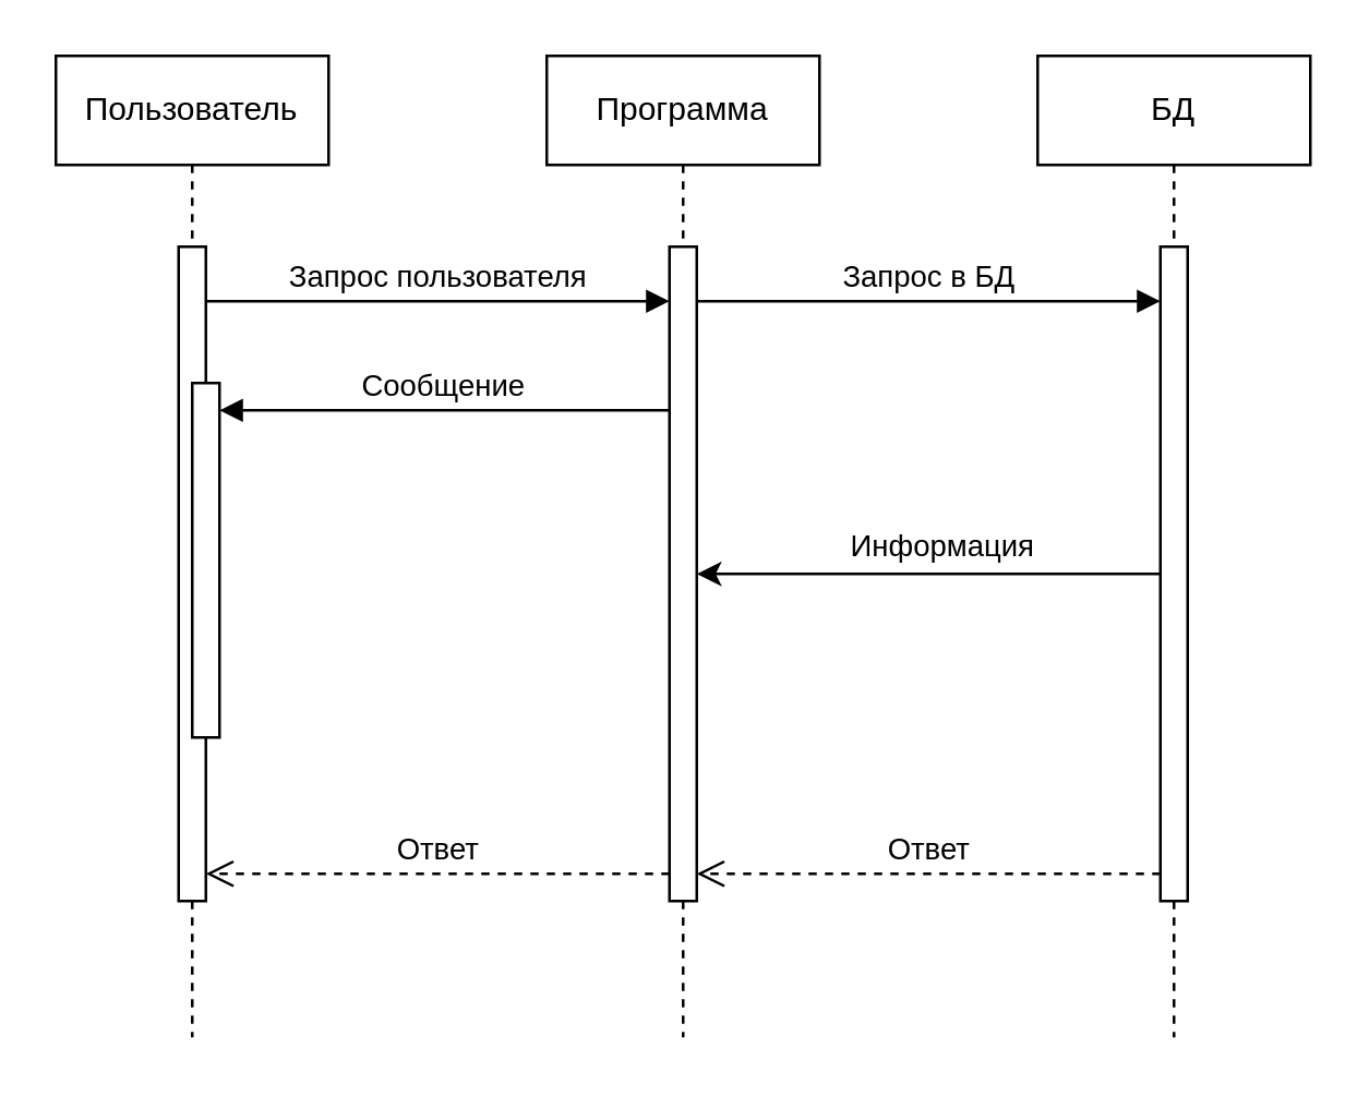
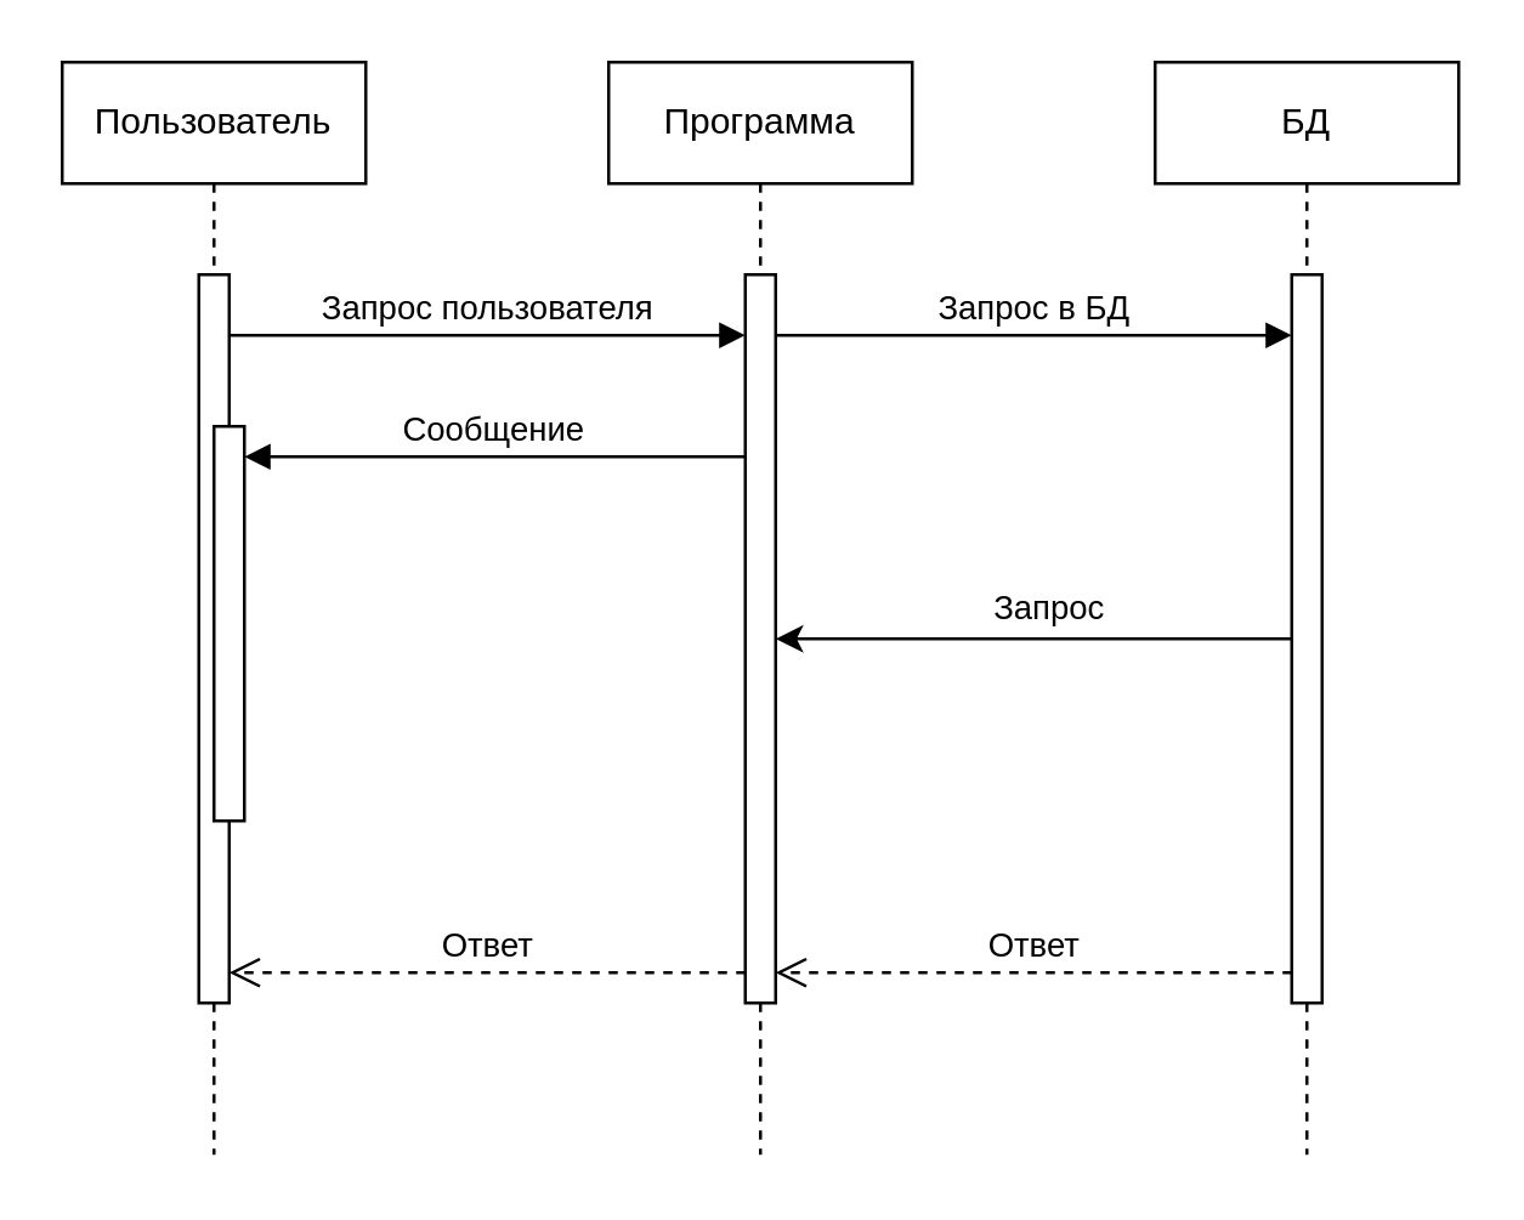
- <mxCell id="13" value="Информация" style="text;html=1;align=center;verticalAlign=middle;resizable=0;points=[];autosize=1;strokeColor=none;fillColor=none;fontSize=11;" vertex="1" parent="1"><mxGeometry x="300" y="185" width="90" height="30" as="geometry" /></mxCell>
+ <mxCell id="13" value="Запрос" style="text;html=1;align=center;verticalAlign=middle;resizable=0;points=[];autosize=1;strokeColor=none;fillColor=none;fontSize=11;" vertex="1" parent="1"><mxGeometry x="300" y="185" width="90" height="30" as="geometry" /></mxCell>
